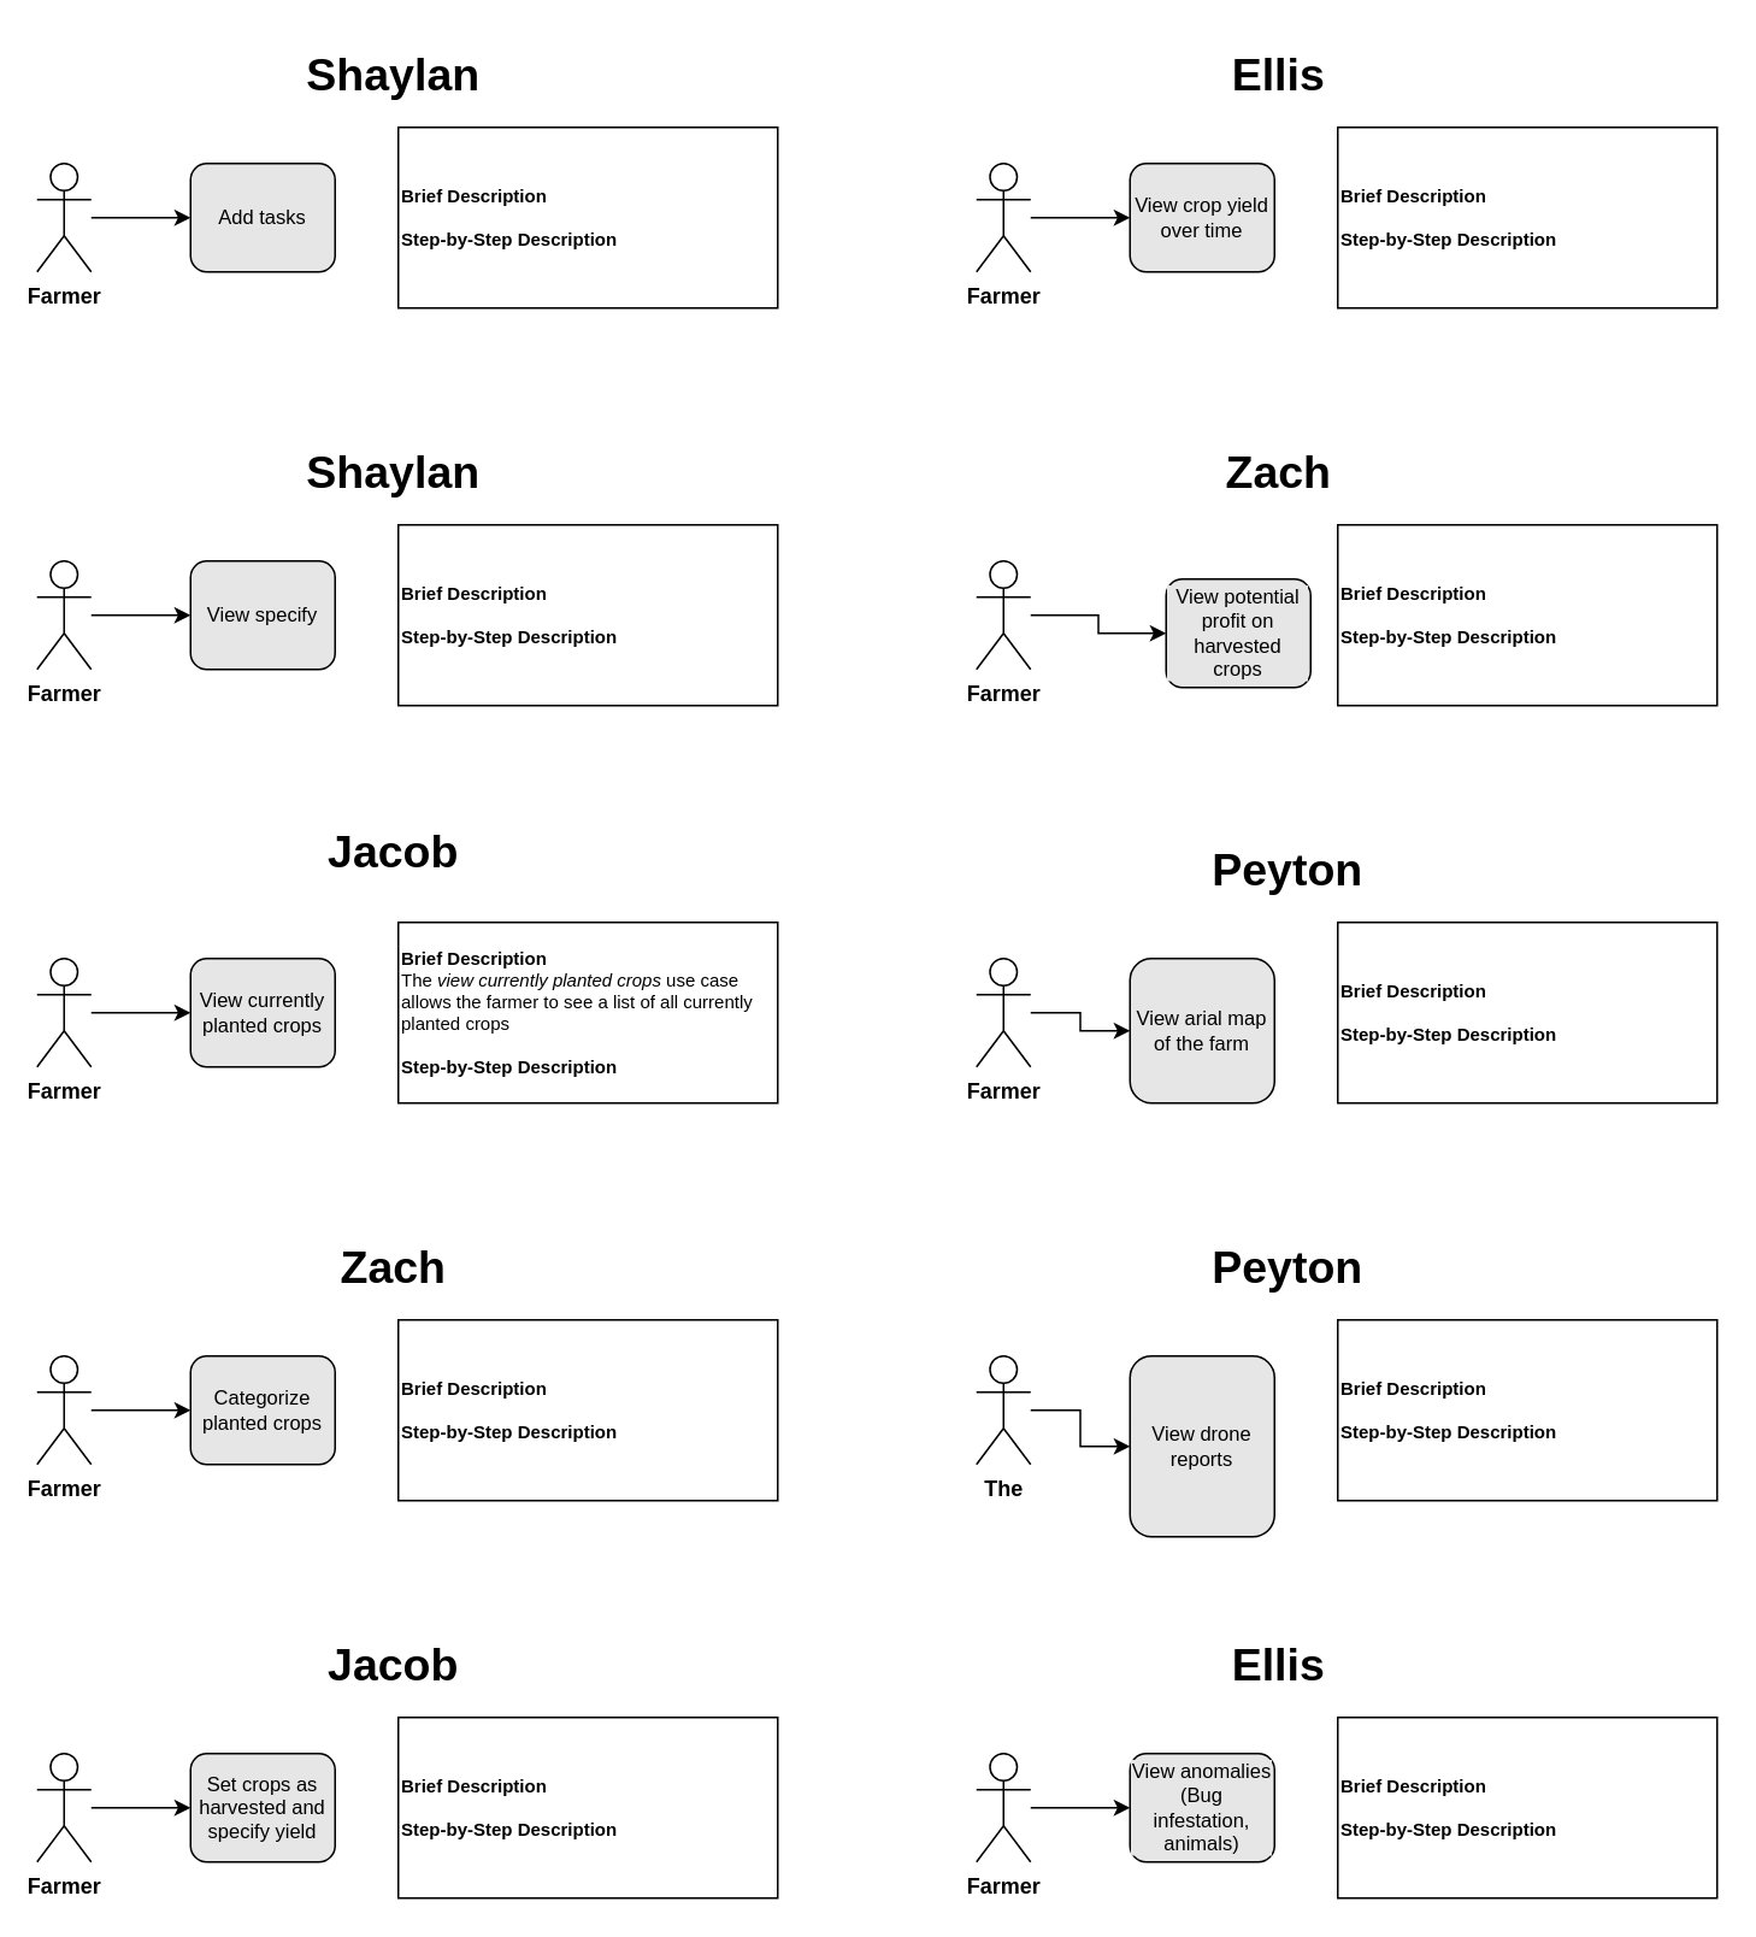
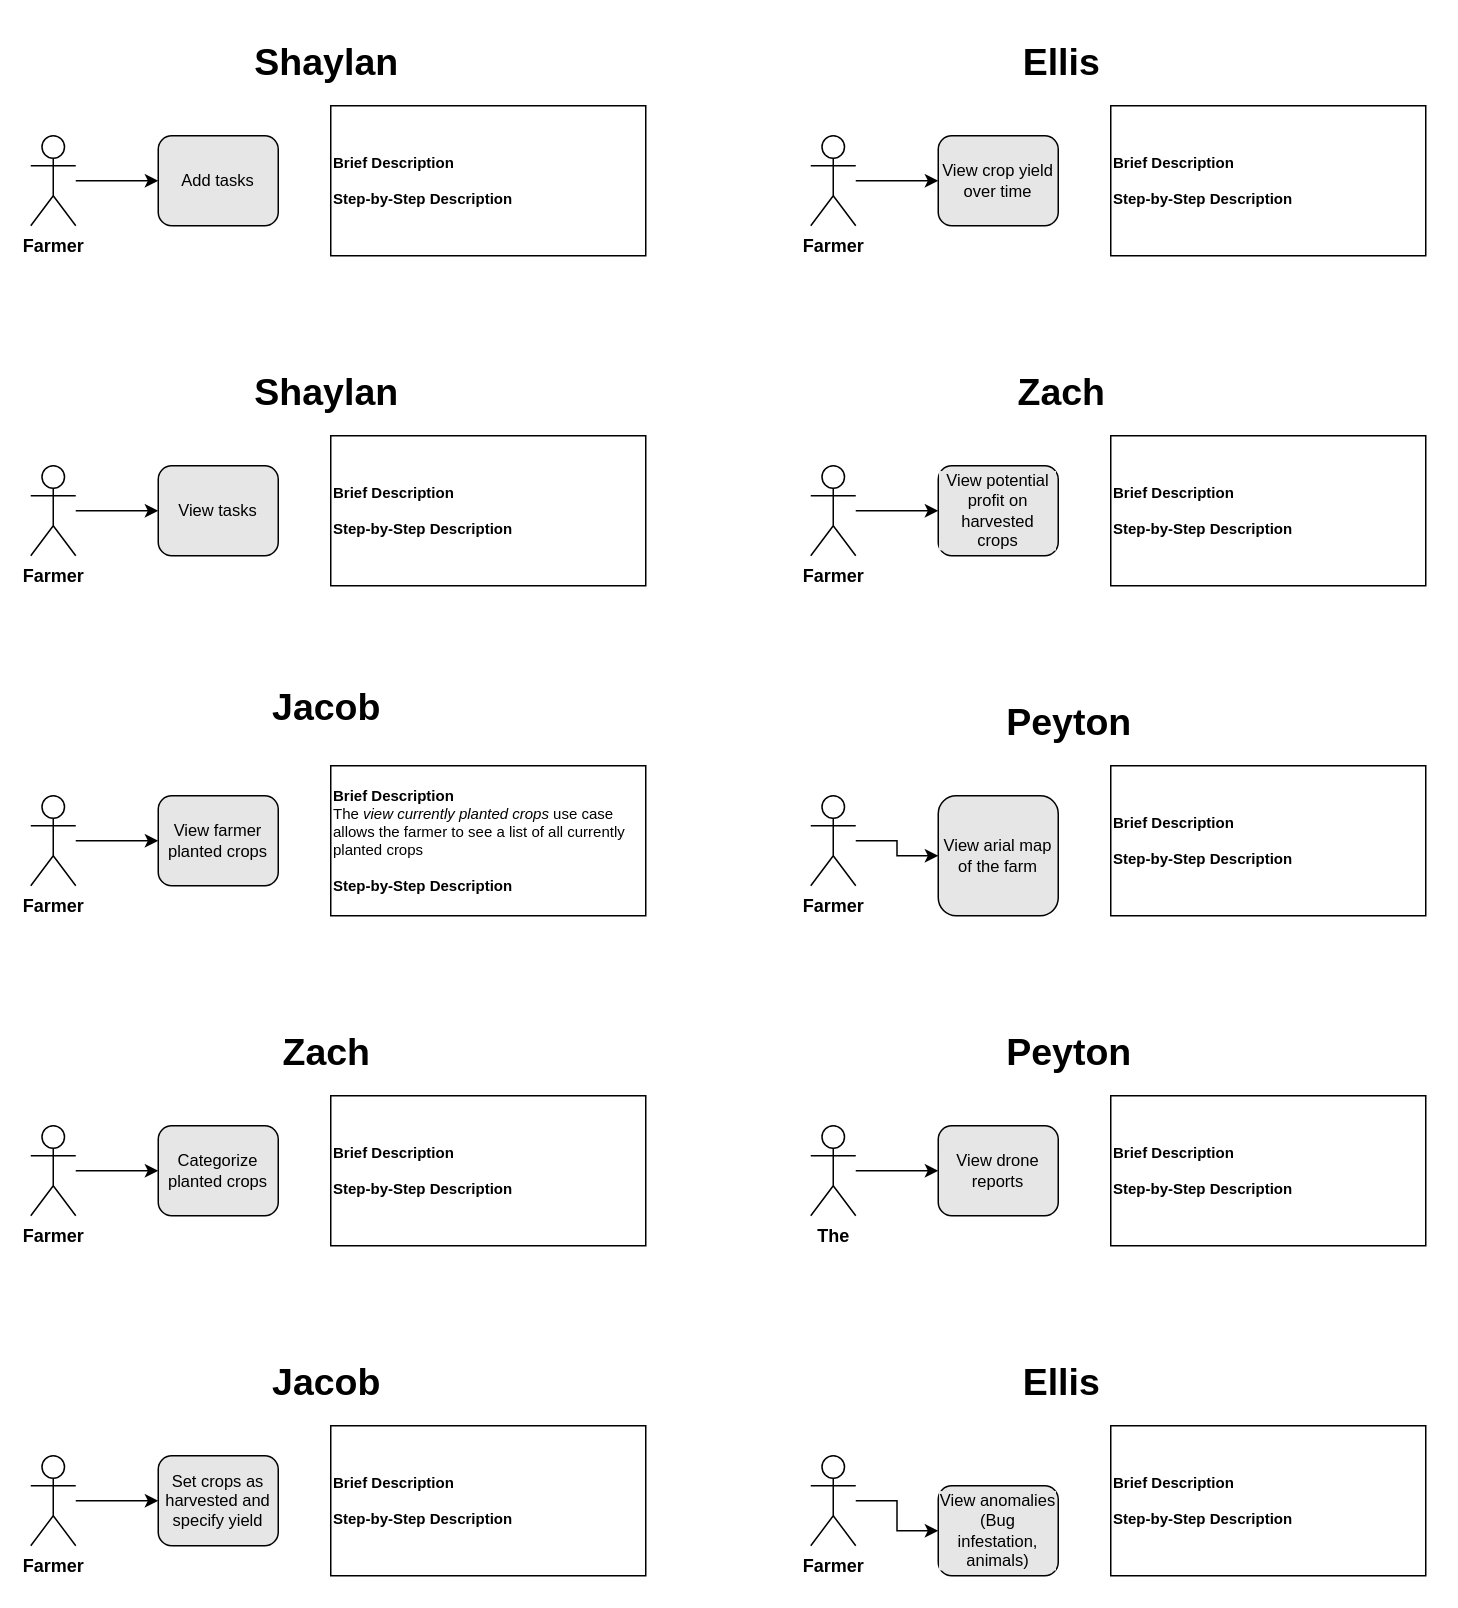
- <mxCell id="7" value="&lt;div&gt;View specify&lt;/div&gt;" style="rounded=1;whiteSpace=wrap;html=1;fontSize=11;labelBackgroundColor=#E6E6E6;fillColor=#E6E6E6;labelBorderColor=none;" parent="1" vertex="1"><mxGeometry x="105" y="310" width="80" height="60" as="geometry" /></mxCell>
+ <mxCell id="7" value="&lt;div&gt;View tasks&lt;/div&gt;" style="rounded=1;whiteSpace=wrap;html=1;fontSize=11;labelBackgroundColor=#E6E6E6;fillColor=#E6E6E6;labelBorderColor=none;" parent="1" vertex="1"><mxGeometry x="105" y="310" width="80" height="60" as="geometry" /></mxCell>
- <mxCell id="27" value="View potential profit on harvested crops" style="rounded=1;whiteSpace=wrap;html=1;fontSize=11;labelBackgroundColor=#E6E6E6;fillColor=#E6E6E6;labelBorderColor=none;" vertex="1" parent="1"><mxGeometry x="645" y="320" width="80" height="60" as="geometry" /></mxCell>
+ <mxCell id="27" value="View potential profit on harvested crops" style="rounded=1;whiteSpace=wrap;html=1;fontSize=11;labelBackgroundColor=#E6E6E6;fillColor=#E6E6E6;labelBorderColor=none;" vertex="1" parent="1"><mxGeometry x="625" y="310" width="80" height="60" as="geometry" /></mxCell>
- <mxCell id="10" value="View currently planted crops" style="rounded=1;whiteSpace=wrap;html=1;fontSize=11;labelBackgroundColor=#E6E6E6;fillColor=#E6E6E6;labelBorderColor=none;" parent="1" vertex="1"><mxGeometry x="105" y="530" width="80" height="60" as="geometry" /></mxCell>
+ <mxCell id="10" value="View farmer planted crops" style="rounded=1;whiteSpace=wrap;html=1;fontSize=11;labelBackgroundColor=#E6E6E6;fillColor=#E6E6E6;labelBorderColor=none;" parent="1" vertex="1"><mxGeometry x="105" y="530" width="80" height="60" as="geometry" /></mxCell>
- <mxCell id="33" value="View drone reports" style="rounded=1;whiteSpace=wrap;html=1;fontSize=11;labelBackgroundColor=#E6E6E6;fillColor=#E6E6E6;labelBorderColor=none;" vertex="1" parent="1"><mxGeometry x="625" y="750" width="80" height="100" as="geometry" /></mxCell>
+ <mxCell id="33" value="View drone reports" style="rounded=1;whiteSpace=wrap;html=1;fontSize=11;labelBackgroundColor=#E6E6E6;fillColor=#E6E6E6;labelBorderColor=none;" vertex="1" parent="1"><mxGeometry x="625" y="750" width="80" height="60" as="geometry" /></mxCell>
- <mxCell id="36" value="View anomalies (Bug infestation, animals)" style="rounded=1;whiteSpace=wrap;html=1;fontSize=11;labelBackgroundColor=#E6E6E6;fillColor=#E6E6E6;labelBorderColor=none;" vertex="1" parent="1"><mxGeometry x="625" y="970" width="80" height="60" as="geometry" /></mxCell>
+ <mxCell id="36" value="View anomalies (Bug infestation, animals)" style="rounded=1;whiteSpace=wrap;html=1;fontSize=11;labelBackgroundColor=#E6E6E6;fillColor=#E6E6E6;labelBorderColor=none;" vertex="1" parent="1"><mxGeometry x="625" y="990" width="80" height="60" as="geometry" /></mxCell>
